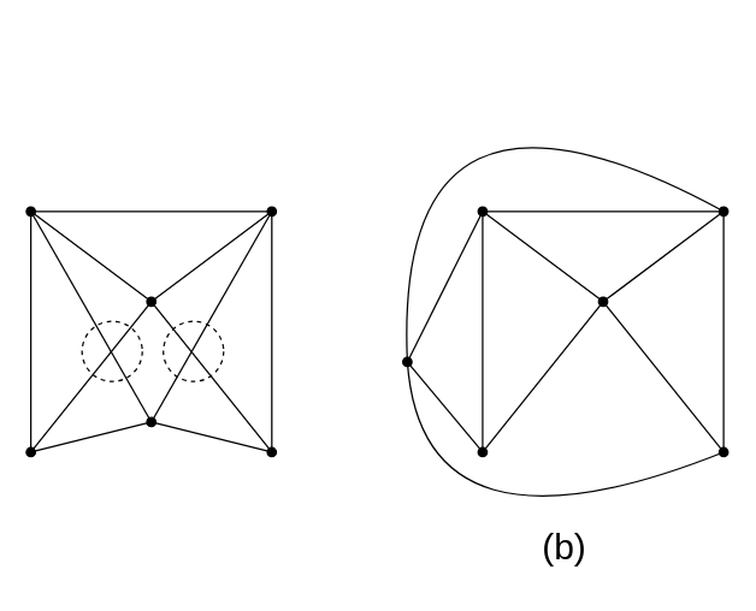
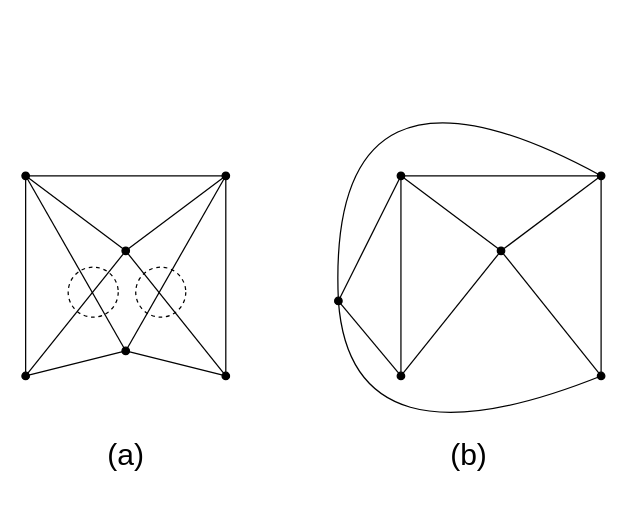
+ <mxCell id="16" value="&lt;font style=&quot;font-size: 24px;&quot;&gt;(a)&lt;/font&gt;" style="text;html=1;align=center;verticalAlign=middle;resizable=0;points=[];autosize=1;strokeColor=none;fillColor=none;" vertex="1" parent="1"><mxGeometry x="75" y="344" width="50" height="40" as="geometry" /></mxCell>
